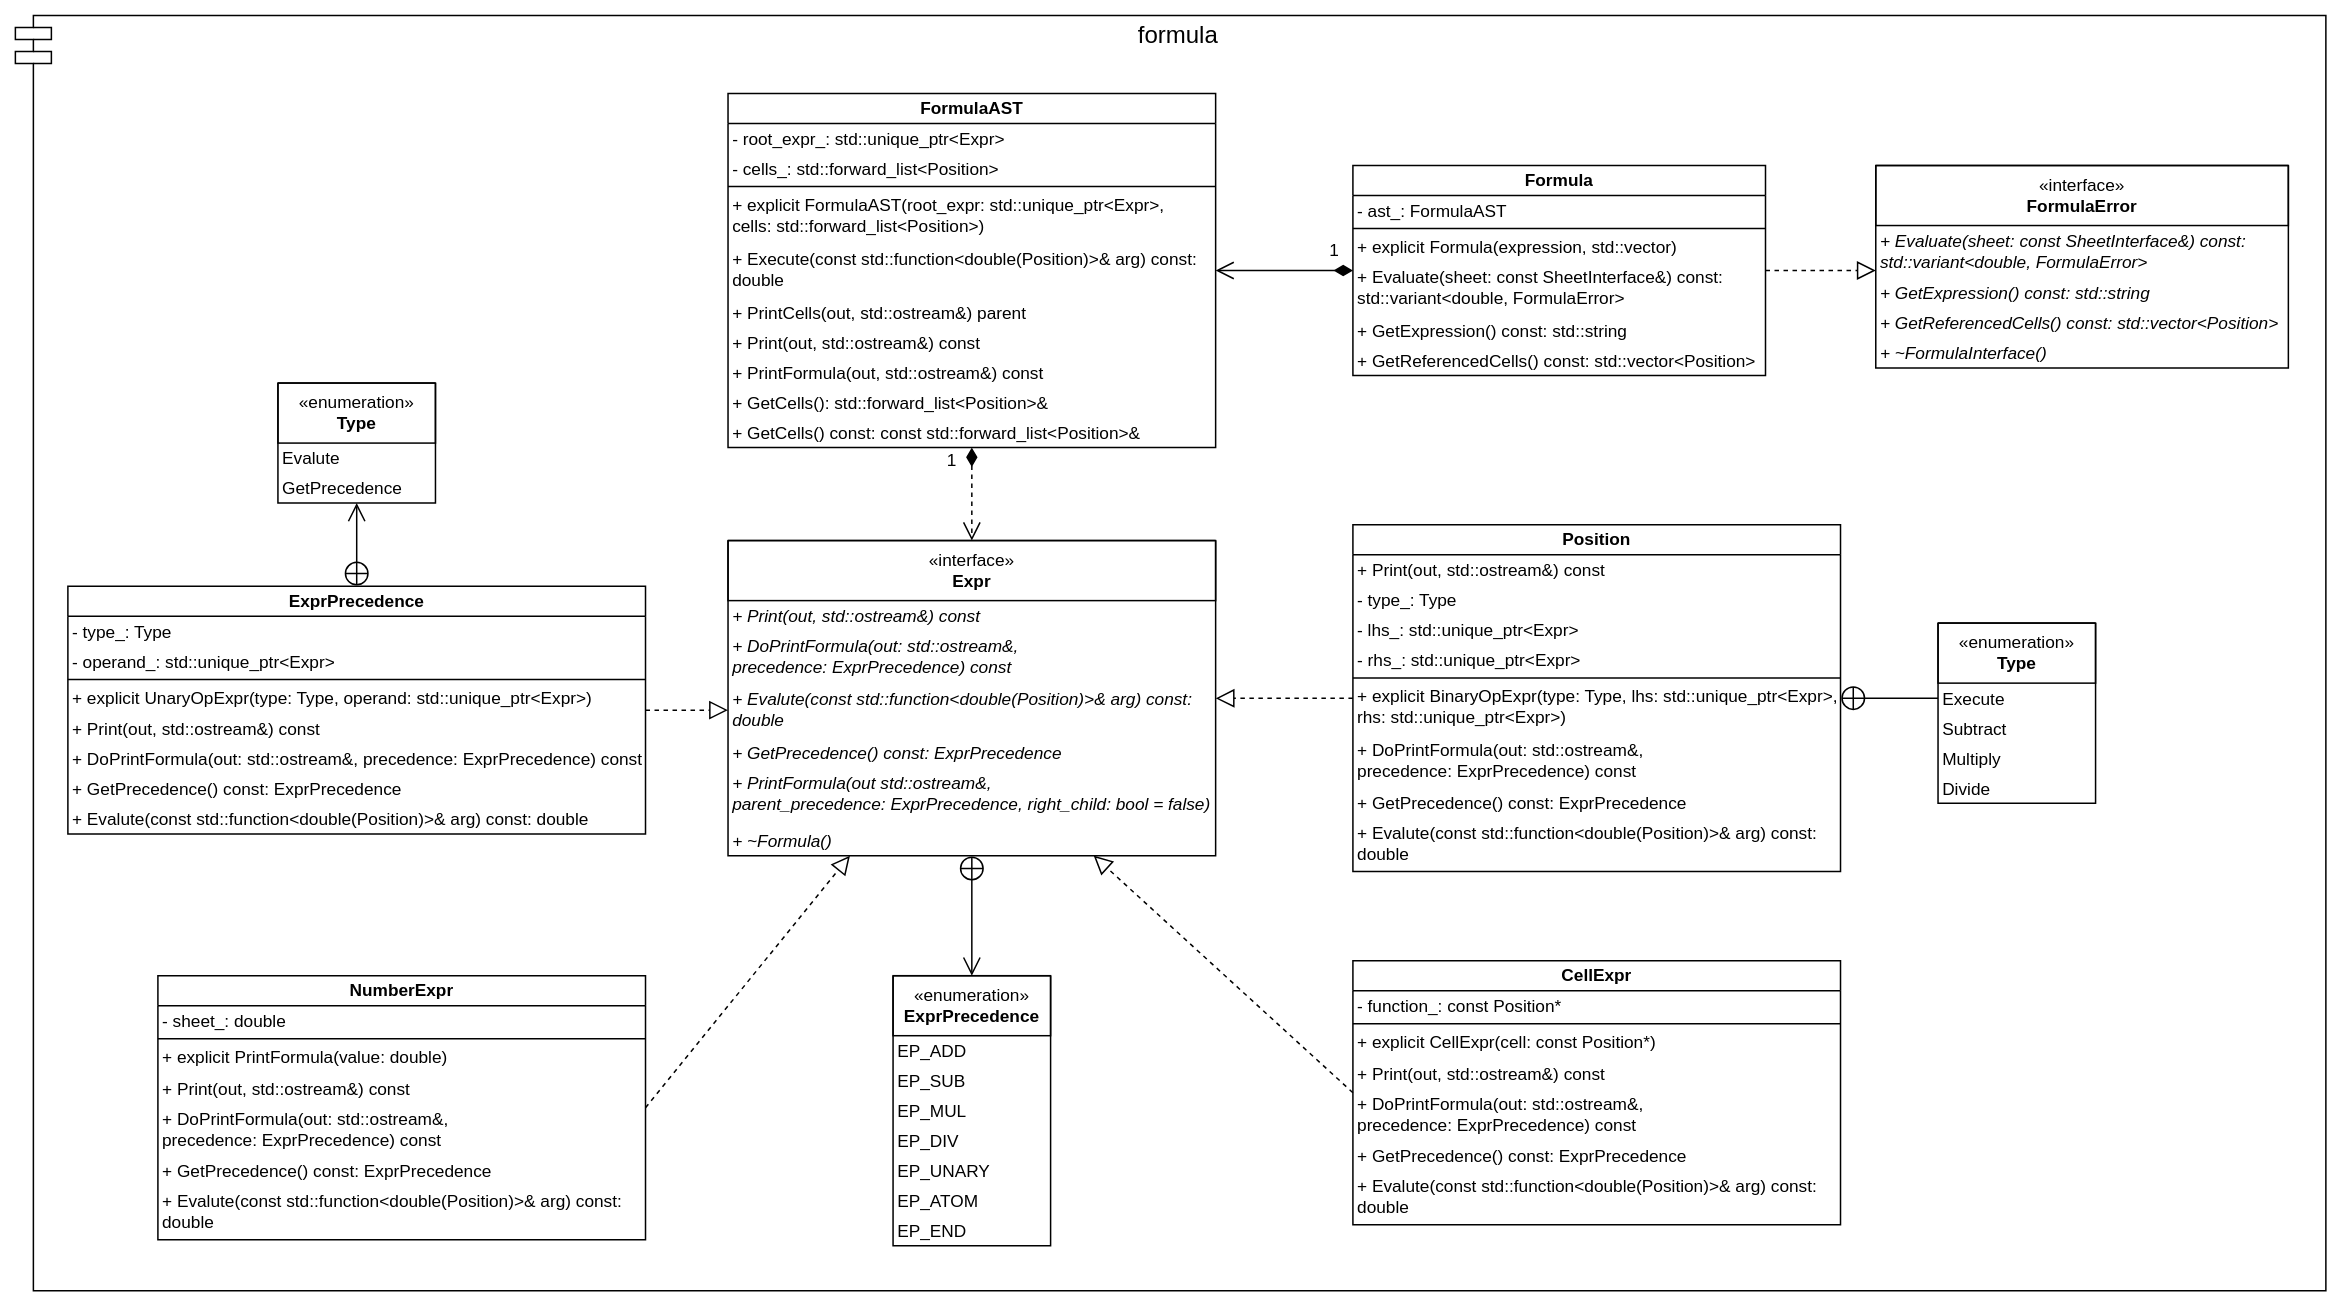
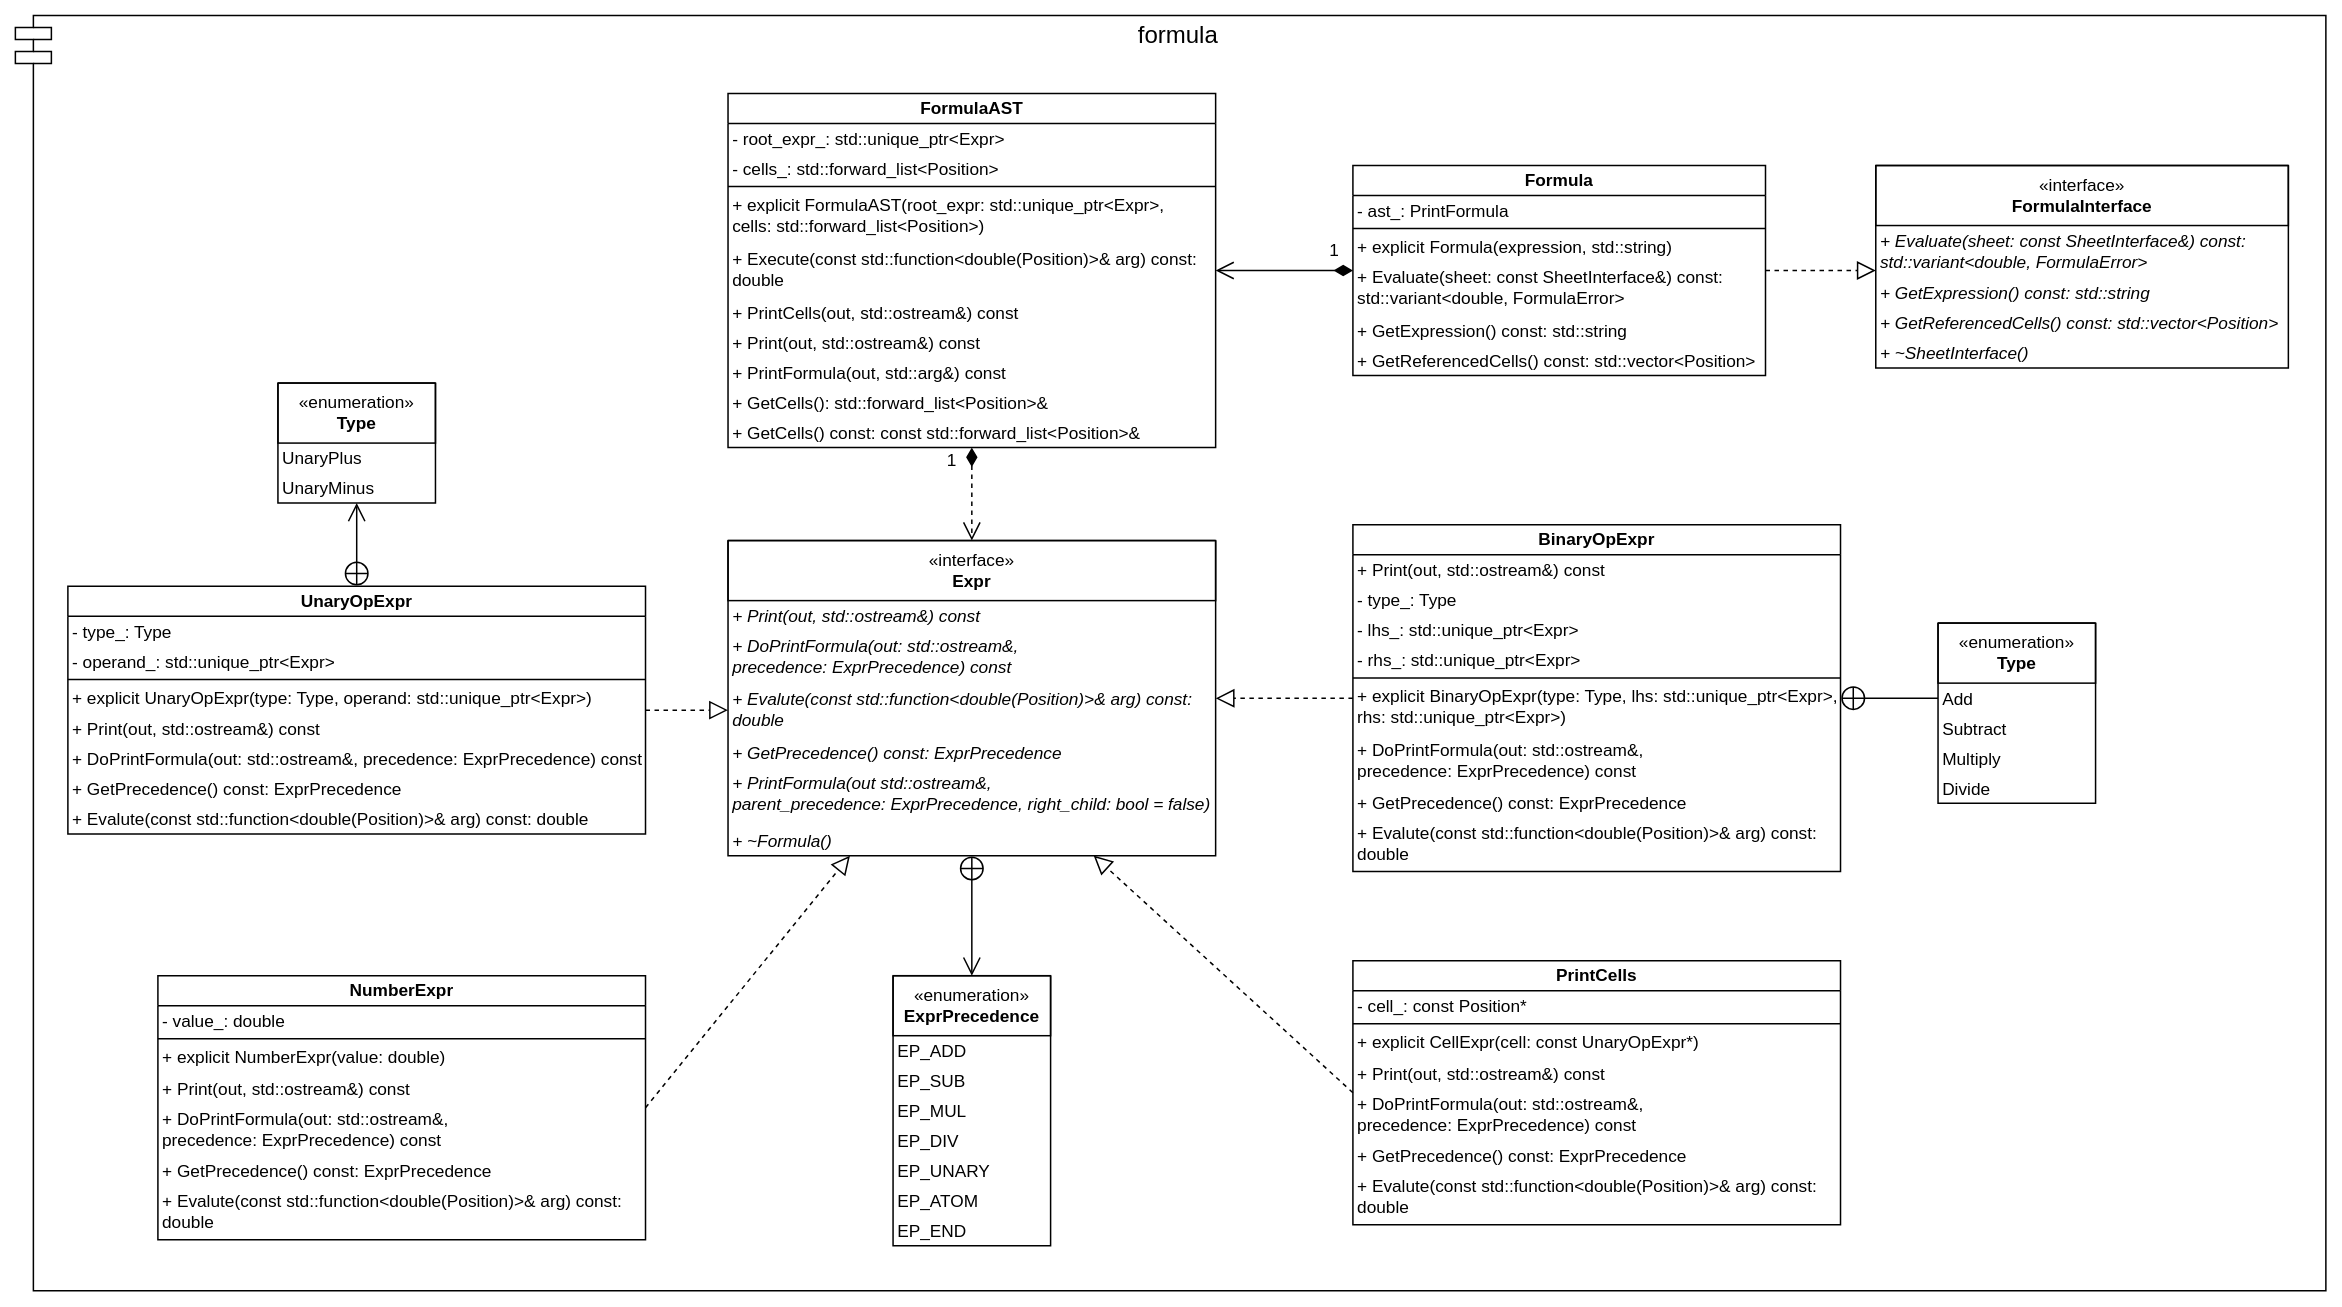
- <mxCell id="4" value="&lt;font style=&quot;font-size: 23px;&quot;&gt;«interface»&lt;br&gt;&lt;span style=&quot;font-size: 23px;&quot;&gt;&lt;b&gt;FormulaError&lt;/b&gt;&lt;/span&gt;&lt;br&gt;&lt;/font&gt;" style="html=1;whiteSpace=wrap;fillColor=none;strokeWidth=2;strokeColor=#000000;fontColor=#000000;" vertex="1" parent="3"><mxGeometry width="550" height="80" as="geometry" /></mxCell>
+ <mxCell id="4" value="&lt;font style=&quot;font-size: 23px;&quot;&gt;«interface»&lt;br&gt;&lt;span style=&quot;font-size: 23px;&quot;&gt;&lt;b&gt;FormulaInterface&lt;/b&gt;&lt;/span&gt;&lt;br&gt;&lt;/font&gt;" style="html=1;whiteSpace=wrap;fillColor=none;strokeWidth=2;strokeColor=#000000;fontColor=#000000;" vertex="1" parent="3"><mxGeometry width="550" height="80" as="geometry" /></mxCell>
- <mxCell id="10" value="- ast_: FormulaAST" style="text;align=left;verticalAlign=top;spacingLeft=4;spacingRight=4;overflow=hidden;rotatable=0;points=[[0,0.5],[1,0.5]];portConstraint=eastwest;rounded=0;shadow=0;html=0;fontSize=23;strokeWidth=2;fontStyle=0;fillColor=none;strokeColor=none;fontColor=#000000;" vertex="1" parent="9"><mxGeometry y="40" width="550" height="40" as="geometry" /></mxCell>
+ <mxCell id="10" value="- ast_: PrintFormula" style="text;align=left;verticalAlign=top;spacingLeft=4;spacingRight=4;overflow=hidden;rotatable=0;points=[[0,0.5],[1,0.5]];portConstraint=eastwest;rounded=0;shadow=0;html=0;fontSize=23;strokeWidth=2;fontStyle=0;fillColor=none;strokeColor=none;fontColor=#000000;" vertex="1" parent="9"><mxGeometry y="40" width="550" height="40" as="geometry" /></mxCell>
- <mxCell id="12" value="+ explicit Formula(expression, std::vector)" style="text;align=left;verticalAlign=top;spacingLeft=4;spacingRight=4;overflow=hidden;rotatable=0;points=[[0,0.5],[1,0.5]];portConstraint=eastwest;rounded=0;shadow=0;html=0;fontStyle=0;fontSize=23;strokeWidth=2;fillColor=none;strokeColor=none;fontColor=#000000;" vertex="1" parent="9"><mxGeometry y="88" width="550" height="40" as="geometry" /></mxCell>
+ <mxCell id="12" value="+ explicit Formula(expression, std::string)" style="text;align=left;verticalAlign=top;spacingLeft=4;spacingRight=4;overflow=hidden;rotatable=0;points=[[0,0.5],[1,0.5]];portConstraint=eastwest;rounded=0;shadow=0;html=0;fontStyle=0;fontSize=23;strokeWidth=2;fillColor=none;strokeColor=none;fontColor=#000000;" vertex="1" parent="9"><mxGeometry y="88" width="550" height="40" as="geometry" /></mxCell>
- <mxCell id="22" value="+ PrintCells(out, std::ostream&amp;) parent" style="text;align=left;verticalAlign=top;spacingLeft=4;spacingRight=4;overflow=hidden;rotatable=0;points=[[0,0.5],[1,0.5]];portConstraint=eastwest;rounded=0;shadow=0;html=0;fontStyle=0;fontSize=23;strokeWidth=2;fillColor=none;strokeColor=none;fontColor=#000000;" vertex="1" parent="16"><mxGeometry y="272" width="650" height="40" as="geometry" /></mxCell>
+ <mxCell id="22" value="+ PrintCells(out, std::ostream&amp;) const" style="text;align=left;verticalAlign=top;spacingLeft=4;spacingRight=4;overflow=hidden;rotatable=0;points=[[0,0.5],[1,0.5]];portConstraint=eastwest;rounded=0;shadow=0;html=0;fontStyle=0;fontSize=23;strokeWidth=2;fillColor=none;strokeColor=none;fontColor=#000000;" vertex="1" parent="16"><mxGeometry y="272" width="650" height="40" as="geometry" /></mxCell>
- <mxCell id="8" value="+ ~FormulaInterface()" style="text;align=left;verticalAlign=top;spacingLeft=4;spacingRight=4;overflow=hidden;rotatable=0;points=[[0,0.5],[1,0.5]];portConstraint=eastwest;rounded=0;shadow=0;html=0;fontStyle=2;fontSize=23;strokeWidth=2;fillColor=none;strokeColor=none;fontColor=#000000;" vertex="1" parent="3"><mxGeometry y="230" width="550" height="40" as="geometry" /></mxCell>
+ <mxCell id="8" value="+ ~SheetInterface()" style="text;align=left;verticalAlign=top;spacingLeft=4;spacingRight=4;overflow=hidden;rotatable=0;points=[[0,0.5],[1,0.5]];portConstraint=eastwest;rounded=0;shadow=0;html=0;fontStyle=2;fontSize=23;strokeWidth=2;fillColor=none;strokeColor=none;fontColor=#000000;" vertex="1" parent="3"><mxGeometry y="230" width="550" height="40" as="geometry" /></mxCell>
- <mxCell id="24" value="+ PrintFormula(out, std::ostream&amp;) const" style="text;align=left;verticalAlign=top;spacingLeft=4;spacingRight=4;overflow=hidden;rotatable=0;points=[[0,0.5],[1,0.5]];portConstraint=eastwest;rounded=0;shadow=0;html=0;fontStyle=0;fontSize=23;strokeWidth=2;fillColor=none;strokeColor=none;fontColor=#000000;" vertex="1" parent="16"><mxGeometry y="352" width="650" height="40" as="geometry" /></mxCell>
+ <mxCell id="24" value="+ PrintFormula(out, std::arg&amp;) const" style="text;align=left;verticalAlign=top;spacingLeft=4;spacingRight=4;overflow=hidden;rotatable=0;points=[[0,0.5],[1,0.5]];portConstraint=eastwest;rounded=0;shadow=0;html=0;fontStyle=0;fontSize=23;strokeWidth=2;fillColor=none;strokeColor=none;fontColor=#000000;" vertex="1" parent="16"><mxGeometry y="352" width="650" height="40" as="geometry" /></mxCell>
- <mxCell id="71" value="Evalute" style="text;align=left;verticalAlign=top;spacingLeft=4;spacingRight=4;overflow=hidden;rotatable=0;points=[[0,0.5],[1,0.5]];portConstraint=eastwest;rounded=0;shadow=0;html=0;fontSize=23;strokeWidth=2;fontStyle=0;fillColor=none;strokeColor=none;fontColor=#000000;" vertex="1" parent="69"><mxGeometry y="80" width="210" height="40" as="geometry" /></mxCell>
+ <mxCell id="71" value="UnaryPlus" style="text;align=left;verticalAlign=top;spacingLeft=4;spacingRight=4;overflow=hidden;rotatable=0;points=[[0,0.5],[1,0.5]];portConstraint=eastwest;rounded=0;shadow=0;html=0;fontSize=23;strokeWidth=2;fontStyle=0;fillColor=none;strokeColor=none;fontColor=#000000;" vertex="1" parent="69"><mxGeometry y="80" width="210" height="40" as="geometry" /></mxCell>
- <mxCell id="72" value="GetPrecedence" style="text;align=left;verticalAlign=top;spacingLeft=4;spacingRight=4;overflow=hidden;rotatable=0;points=[[0,0.5],[1,0.5]];portConstraint=eastwest;rounded=0;shadow=0;html=0;fontSize=23;strokeWidth=2;fontStyle=0;fillColor=none;strokeColor=none;fontColor=#000000;" vertex="1" parent="69"><mxGeometry y="120" width="210" height="40" as="geometry" /></mxCell>
+ <mxCell id="72" value="UnaryMinus" style="text;align=left;verticalAlign=top;spacingLeft=4;spacingRight=4;overflow=hidden;rotatable=0;points=[[0,0.5],[1,0.5]];portConstraint=eastwest;rounded=0;shadow=0;html=0;fontSize=23;strokeWidth=2;fontStyle=0;fillColor=none;strokeColor=none;fontColor=#000000;" vertex="1" parent="69"><mxGeometry y="120" width="210" height="40" as="geometry" /></mxCell>
- <mxCell id="44" value="Position" style="swimlane;fontStyle=1;align=center;verticalAlign=top;childLayout=stackLayout;horizontal=1;startSize=40;horizontalStack=0;resizeParent=1;resizeParentMax=0;resizeLast=0;collapsible=1;marginBottom=0;whiteSpace=wrap;html=1;fontSize=23;strokeWidth=2;shadow=0;fillColor=none;strokeColor=#000000;fontColor=#000000;" vertex="1" parent="1"><mxGeometry x="1803" y="699" width="650" height="462" as="geometry"><mxRectangle x="893" y="-1141" width="130" height="30" as="alternateBounds" /></mxGeometry></mxCell>
+ <mxCell id="44" value="BinaryOpExpr" style="swimlane;fontStyle=1;align=center;verticalAlign=top;childLayout=stackLayout;horizontal=1;startSize=40;horizontalStack=0;resizeParent=1;resizeParentMax=0;resizeLast=0;collapsible=1;marginBottom=0;whiteSpace=wrap;html=1;fontSize=23;strokeWidth=2;shadow=0;fillColor=none;strokeColor=#000000;fontColor=#000000;" vertex="1" parent="1"><mxGeometry x="1803" y="699" width="650" height="462" as="geometry"><mxRectangle x="893" y="-1141" width="130" height="30" as="alternateBounds" /></mxGeometry></mxCell>
- <mxCell id="60" value="ExprPrecedence" style="swimlane;fontStyle=1;align=center;verticalAlign=top;childLayout=stackLayout;horizontal=1;startSize=40;horizontalStack=0;resizeParent=1;resizeParentMax=0;resizeLast=0;collapsible=1;marginBottom=0;whiteSpace=wrap;html=1;fontSize=23;strokeWidth=2;shadow=0;fillColor=none;strokeColor=#000000;fontColor=#000000;" vertex="1" parent="1"><mxGeometry x="90" y="781" width="770" height="330" as="geometry"><mxRectangle x="-820" y="-1059" width="130" height="30" as="alternateBounds" /></mxGeometry></mxCell>
+ <mxCell id="60" value="UnaryOpExpr" style="swimlane;fontStyle=1;align=center;verticalAlign=top;childLayout=stackLayout;horizontal=1;startSize=40;horizontalStack=0;resizeParent=1;resizeParentMax=0;resizeLast=0;collapsible=1;marginBottom=0;whiteSpace=wrap;html=1;fontSize=23;strokeWidth=2;shadow=0;fillColor=none;strokeColor=#000000;fontColor=#000000;" vertex="1" parent="1"><mxGeometry x="90" y="781" width="770" height="330" as="geometry"><mxRectangle x="-820" y="-1059" width="130" height="30" as="alternateBounds" /></mxGeometry></mxCell>
- <mxCell id="56" value="Execute" style="text;align=left;verticalAlign=top;spacingLeft=4;spacingRight=4;overflow=hidden;rotatable=0;points=[[0,0.5],[1,0.5]];portConstraint=eastwest;rounded=0;shadow=0;html=0;fontSize=23;strokeWidth=2;fontStyle=0;fillColor=none;strokeColor=none;fontColor=#000000;" vertex="1" parent="54"><mxGeometry y="80" width="210" height="40" as="geometry" /></mxCell>
+ <mxCell id="56" value="Add" style="text;align=left;verticalAlign=top;spacingLeft=4;spacingRight=4;overflow=hidden;rotatable=0;points=[[0,0.5],[1,0.5]];portConstraint=eastwest;rounded=0;shadow=0;html=0;fontSize=23;strokeWidth=2;fontStyle=0;fillColor=none;strokeColor=none;fontColor=#000000;" vertex="1" parent="54"><mxGeometry y="80" width="210" height="40" as="geometry" /></mxCell>
- <mxCell id="73" value="CellExpr" style="swimlane;fontStyle=1;align=center;verticalAlign=top;childLayout=stackLayout;horizontal=1;startSize=40;horizontalStack=0;resizeParent=1;resizeParentMax=0;resizeLast=0;collapsible=1;marginBottom=0;whiteSpace=wrap;html=1;fontSize=23;strokeWidth=2;shadow=0;fillColor=none;strokeColor=#000000;fontColor=#000000;" vertex="1" parent="1"><mxGeometry x="1803" y="1280" width="650" height="352" as="geometry"><mxRectangle x="893" y="-560" width="130" height="30" as="alternateBounds" /></mxGeometry></mxCell>
+ <mxCell id="73" value="PrintCells" style="swimlane;fontStyle=1;align=center;verticalAlign=top;childLayout=stackLayout;horizontal=1;startSize=40;horizontalStack=0;resizeParent=1;resizeParentMax=0;resizeLast=0;collapsible=1;marginBottom=0;whiteSpace=wrap;html=1;fontSize=23;strokeWidth=2;shadow=0;fillColor=none;strokeColor=#000000;fontColor=#000000;" vertex="1" parent="1"><mxGeometry x="1803" y="1280" width="650" height="352" as="geometry"><mxRectangle x="893" y="-560" width="130" height="30" as="alternateBounds" /></mxGeometry></mxCell>
- <mxCell id="74" value="- function_: const Position*" style="text;align=left;verticalAlign=top;spacingLeft=4;spacingRight=4;overflow=hidden;rotatable=0;points=[[0,0.5],[1,0.5]];portConstraint=eastwest;rounded=0;shadow=0;html=0;fontSize=23;strokeWidth=2;fontStyle=0;fillColor=none;strokeColor=none;fontColor=#000000;" vertex="1" parent="73"><mxGeometry y="40" width="650" height="40" as="geometry" /></mxCell>
+ <mxCell id="74" value="- cell_: const Position*" style="text;align=left;verticalAlign=top;spacingLeft=4;spacingRight=4;overflow=hidden;rotatable=0;points=[[0,0.5],[1,0.5]];portConstraint=eastwest;rounded=0;shadow=0;html=0;fontSize=23;strokeWidth=2;fontStyle=0;fillColor=none;strokeColor=none;fontColor=#000000;" vertex="1" parent="73"><mxGeometry y="40" width="650" height="40" as="geometry" /></mxCell>
- <mxCell id="82" value="- sheet_: double" style="text;align=left;verticalAlign=top;spacingLeft=4;spacingRight=4;overflow=hidden;rotatable=0;points=[[0,0.5],[1,0.5]];portConstraint=eastwest;rounded=0;shadow=0;html=0;fontSize=23;strokeWidth=2;fontStyle=0;fillColor=none;strokeColor=none;fontColor=#000000;" vertex="1" parent="81"><mxGeometry y="40" width="650" height="40" as="geometry" /></mxCell>
+ <mxCell id="82" value="- value_: double" style="text;align=left;verticalAlign=top;spacingLeft=4;spacingRight=4;overflow=hidden;rotatable=0;points=[[0,0.5],[1,0.5]];portConstraint=eastwest;rounded=0;shadow=0;html=0;fontSize=23;strokeWidth=2;fontStyle=0;fillColor=none;strokeColor=none;fontColor=#000000;" vertex="1" parent="81"><mxGeometry y="40" width="650" height="40" as="geometry" /></mxCell>
- <mxCell id="76" value="+ explicit CellExpr(cell: const Position*)" style="text;align=left;verticalAlign=top;spacingLeft=4;spacingRight=4;overflow=hidden;rotatable=0;points=[[0,0.5],[1,0.5]];portConstraint=eastwest;rounded=0;shadow=0;html=0;fontStyle=0;fontSize=23;strokeWidth=2;fillColor=none;strokeColor=none;fontColor=#000000;" vertex="1" parent="73"><mxGeometry y="88" width="650" height="42" as="geometry" /></mxCell>
+ <mxCell id="76" value="+ explicit CellExpr(cell: const UnaryOpExpr*)" style="text;align=left;verticalAlign=top;spacingLeft=4;spacingRight=4;overflow=hidden;rotatable=0;points=[[0,0.5],[1,0.5]];portConstraint=eastwest;rounded=0;shadow=0;html=0;fontStyle=0;fontSize=23;strokeWidth=2;fillColor=none;strokeColor=none;fontColor=#000000;" vertex="1" parent="73"><mxGeometry y="88" width="650" height="42" as="geometry" /></mxCell>
- <mxCell id="84" value="+ explicit PrintFormula(value: double)" style="text;align=left;verticalAlign=top;spacingLeft=4;spacingRight=4;overflow=hidden;rotatable=0;points=[[0,0.5],[1,0.5]];portConstraint=eastwest;rounded=0;shadow=0;html=0;fontStyle=0;fontSize=23;strokeWidth=2;fillColor=none;strokeColor=none;fontColor=#000000;" vertex="1" parent="81"><mxGeometry y="88" width="650" height="42" as="geometry" /></mxCell>
+ <mxCell id="84" value="+ explicit NumberExpr(value: double)" style="text;align=left;verticalAlign=top;spacingLeft=4;spacingRight=4;overflow=hidden;rotatable=0;points=[[0,0.5],[1,0.5]];portConstraint=eastwest;rounded=0;shadow=0;html=0;fontStyle=0;fontSize=23;strokeWidth=2;fillColor=none;strokeColor=none;fontColor=#000000;" vertex="1" parent="81"><mxGeometry y="88" width="650" height="42" as="geometry" /></mxCell>
